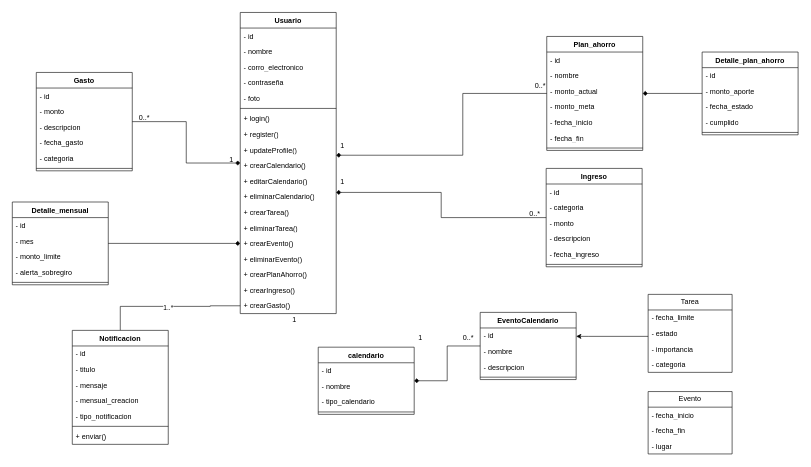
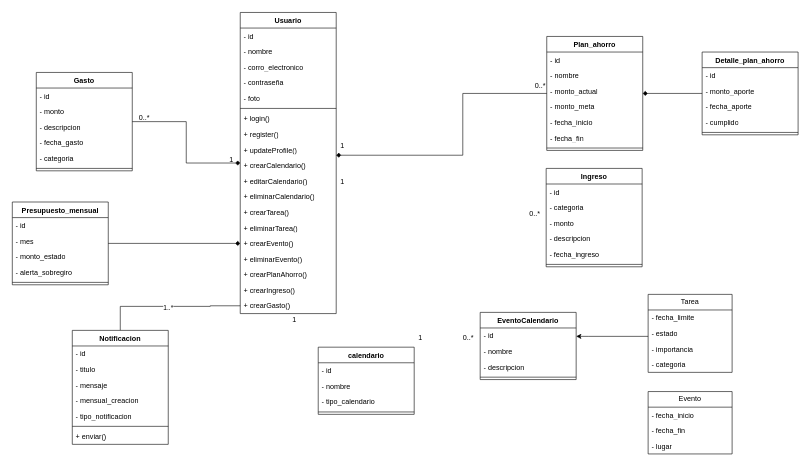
- <mxCell id="74" value="- fecha_estado" style="text;strokeColor=none;fillColor=none;align=left;verticalAlign=top;spacingLeft=4;spacingRight=4;overflow=hidden;rotatable=0;points=[[0,0.5],[1,0.5]];portConstraint=eastwest;whiteSpace=wrap;html=1;" vertex="1" parent="71"><mxGeometry y="78" width="160" height="26" as="geometry" /></mxCell>
+ <mxCell id="74" value="- fecha_aporte" style="text;strokeColor=none;fillColor=none;align=left;verticalAlign=top;spacingLeft=4;spacingRight=4;overflow=hidden;rotatable=0;points=[[0,0.5],[1,0.5]];portConstraint=eastwest;whiteSpace=wrap;html=1;" vertex="1" parent="71"><mxGeometry y="78" width="160" height="26" as="geometry" /></mxCell>
- <mxCell id="78" value="Detalle_mensual" style="swimlane;fontStyle=1;align=center;verticalAlign=top;childLayout=stackLayout;horizontal=1;startSize=26;horizontalStack=0;resizeParent=1;resizeParentMax=0;resizeLast=0;collapsible=1;marginBottom=0;whiteSpace=wrap;html=1;" vertex="1" parent="1"><mxGeometry x="20" y="336" width="160" height="138" as="geometry" /></mxCell>
+ <mxCell id="78" value="Presupuesto_mensual" style="swimlane;fontStyle=1;align=center;verticalAlign=top;childLayout=stackLayout;horizontal=1;startSize=26;horizontalStack=0;resizeParent=1;resizeParentMax=0;resizeLast=0;collapsible=1;marginBottom=0;whiteSpace=wrap;html=1;" vertex="1" parent="1"><mxGeometry x="20" y="336" width="160" height="138" as="geometry" /></mxCell>
- <mxCell id="53" style="edgeStyle=orthogonalEdgeStyle;rounded=0;orthogonalLoop=1;jettySize=auto;html=1;endArrow=diamond;endFill=1;" edge="1" parent="1" source="54" target="2"><mxGeometry relative="1" as="geometry"><Array as="points"><mxPoint x="735" y="362" /><mxPoint x="735" y="320" /></Array></mxGeometry></mxCell>
- <mxCell id="81" value="- monto_limite" style="text;strokeColor=none;fillColor=none;align=left;verticalAlign=top;spacingLeft=4;spacingRight=4;overflow=hidden;rotatable=0;points=[[0,0.5],[1,0.5]];portConstraint=eastwest;whiteSpace=wrap;html=1;" vertex="1" parent="78"><mxGeometry y="78" width="160" height="26" as="geometry" /></mxCell>
+ <mxCell id="81" value="- monto_estado" style="text;strokeColor=none;fillColor=none;align=left;verticalAlign=top;spacingLeft=4;spacingRight=4;overflow=hidden;rotatable=0;points=[[0,0.5],[1,0.5]];portConstraint=eastwest;whiteSpace=wrap;html=1;" vertex="1" parent="78"><mxGeometry y="78" width="160" height="26" as="geometry" /></mxCell>
- <mxCell id="37" style="edgeStyle=orthogonalEdgeStyle;rounded=0;orthogonalLoop=1;jettySize=auto;html=1;endArrow=diamond;endFill=1;" edge="1" parent="1" source="38" target="22"><mxGeometry relative="1" as="geometry" /></mxCell>
